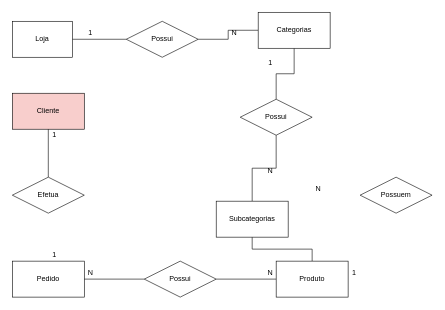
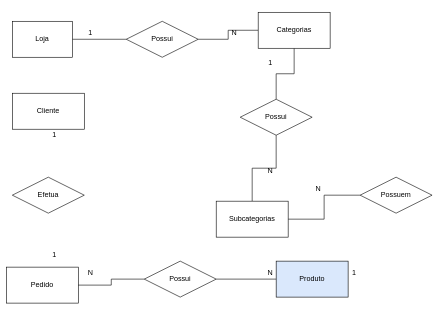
- <mxCell id="13" value="Cliente" style="rounded=0;whiteSpace=wrap;html=1;fillColor=#f8cecc;" vertex="1" parent="1"><mxGeometry x="20" y="155" width="120" height="60" as="geometry" /></mxCell>
+ <mxCell id="13" value="Cliente" style="rounded=0;whiteSpace=wrap;html=1;" vertex="1" parent="1"><mxGeometry x="20" y="155" width="120" height="60" as="geometry" /></mxCell>
- <mxCell id="14" value="" style="edgeStyle=orthogonalEdgeStyle;rounded=0;orthogonalLoop=1;jettySize=auto;html=1;endArrow=none;endFill=0;" edge="1" parent="1" source="15" target="13"><mxGeometry relative="1" as="geometry" /></mxCell>
- <mxCell id="10" value="" style="edgeStyle=orthogonalEdgeStyle;rounded=0;orthogonalLoop=1;jettySize=auto;html=1;endArrow=none;endFill=0;" edge="1" parent="1" source="11" target="20"><mxGeometry relative="1" as="geometry" /></mxCell>
+ <mxCell id="10" value="" style="edgeStyle=orthogonalEdgeStyle;rounded=0;orthogonalLoop=1;jettySize=auto;html=1;endArrow=none;endFill=0;" edge="1" parent="1" source="11" target="12"><mxGeometry relative="1" as="geometry" /></mxCell>
- <mxCell id="16" value="Pedido" style="rounded=0;whiteSpace=wrap;html=1;" vertex="1" parent="1"><mxGeometry x="20" y="435" width="120" height="60" as="geometry" /></mxCell>
+ <mxCell id="16" value="Pedido" style="rounded=0;whiteSpace=wrap;html=1;" vertex="1" parent="1"><mxGeometry x="10" y="445" width="120" height="60" as="geometry" /></mxCell>
- <mxCell id="20" value="Produto" style="rounded=0;whiteSpace=wrap;html=1;" vertex="1" parent="1"><mxGeometry x="460" y="435" width="120" height="60" as="geometry" /></mxCell>
+ <mxCell id="20" value="Produto" style="rounded=0;whiteSpace=wrap;html=1;fillColor=#dae8fc;" vertex="1" parent="1"><mxGeometry x="460" y="435" width="120" height="60" as="geometry" /></mxCell>
